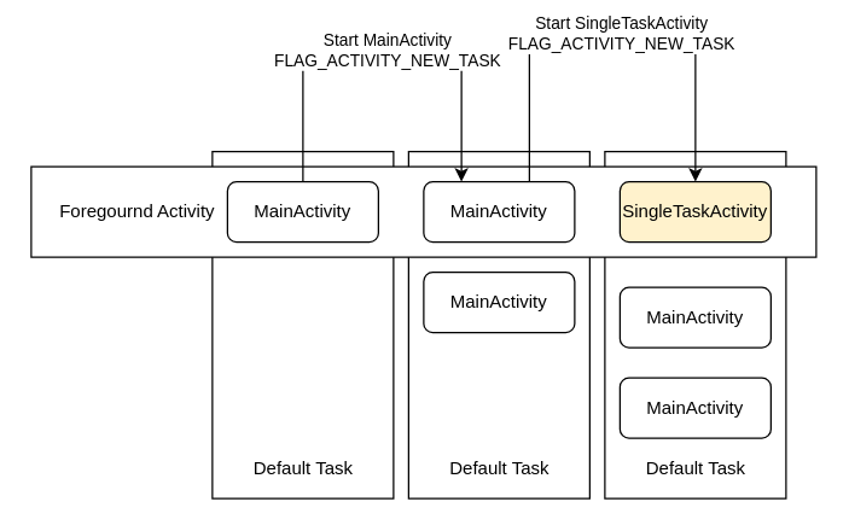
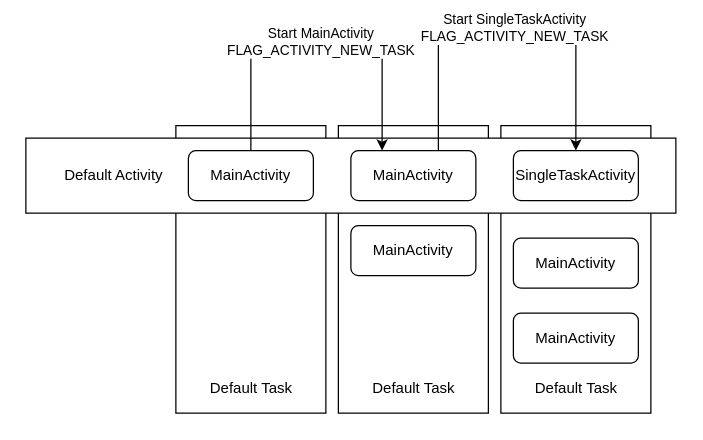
- <mxCell id="10" value="Foregournd Activity" style="text;html=1;align=center;verticalAlign=middle;resizable=0;points=[];autosize=1;" vertex="1" parent="1"><mxGeometry x="30" y="130" width="120" height="20" as="geometry" /></mxCell>
+ <mxCell id="10" value="Default Activity" style="text;html=1;align=center;verticalAlign=middle;resizable=0;points=[];autosize=1;" vertex="1" parent="1"><mxGeometry x="30" y="130" width="120" height="20" as="geometry" /></mxCell>
- <mxCell id="19" value="SingleTaskActivity" style="rounded=1;whiteSpace=wrap;html=1;fillColor=#fff2cc;" vertex="1" parent="1"><mxGeometry x="410" y="120" width="100" height="40" as="geometry" /></mxCell>
+ <mxCell id="19" value="SingleTaskActivity" style="rounded=1;whiteSpace=wrap;html=1;" vertex="1" parent="1"><mxGeometry x="410" y="120" width="100" height="40" as="geometry" /></mxCell>
